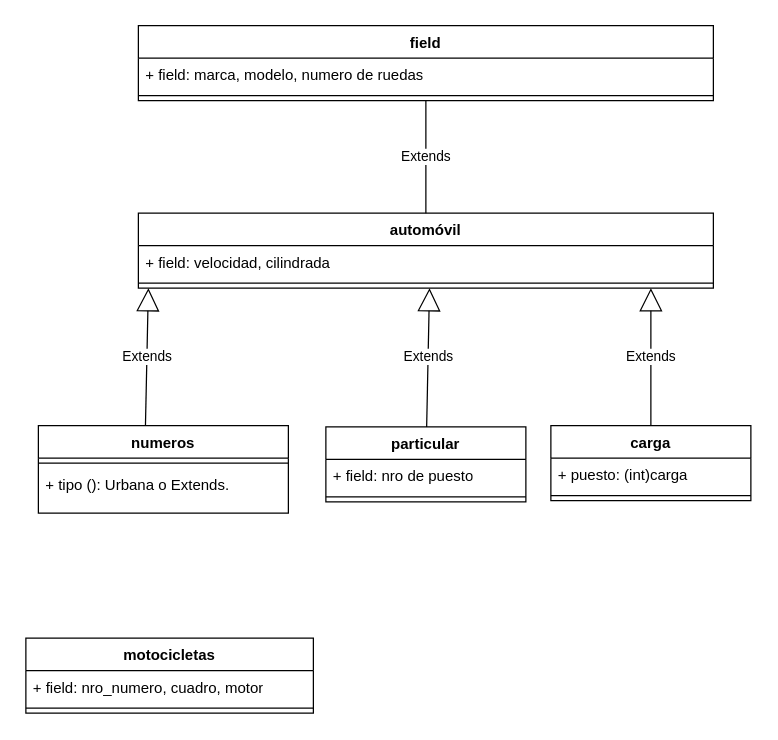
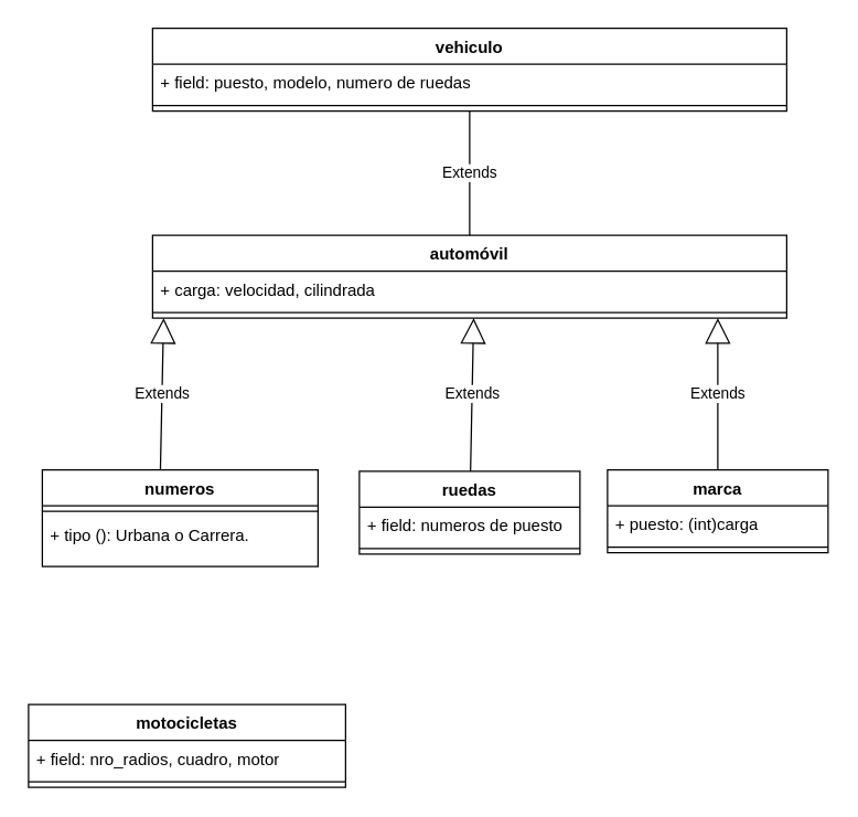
- <mxCell id="2" value="field" style="swimlane;fontStyle=1;align=center;verticalAlign=top;childLayout=stackLayout;horizontal=1;startSize=26;horizontalStack=0;resizeParent=1;resizeParentMax=0;resizeLast=0;collapsible=1;marginBottom=0;whiteSpace=wrap;html=1;" vertex="1" parent="1"><mxGeometry x="110" y="20" width="460" height="60" as="geometry" /></mxCell>
+ <mxCell id="2" value="vehiculo" style="swimlane;fontStyle=1;align=center;verticalAlign=top;childLayout=stackLayout;horizontal=1;startSize=26;horizontalStack=0;resizeParent=1;resizeParentMax=0;resizeLast=0;collapsible=1;marginBottom=0;whiteSpace=wrap;html=1;" vertex="1" parent="1"><mxGeometry x="110" y="20" width="460" height="60" as="geometry" /></mxCell>
- <mxCell id="3" value="+ field: marca, modelo, numero de ruedas" style="text;strokeColor=none;fillColor=none;align=left;verticalAlign=top;spacingLeft=4;spacingRight=4;overflow=hidden;rotatable=0;points=[[0,0.5],[1,0.5]];portConstraint=eastwest;whiteSpace=wrap;html=1;" vertex="1" parent="2"><mxGeometry y="26" width="460" height="26" as="geometry" /></mxCell>
+ <mxCell id="3" value="+ field: puesto, modelo, numero de ruedas" style="text;strokeColor=none;fillColor=none;align=left;verticalAlign=top;spacingLeft=4;spacingRight=4;overflow=hidden;rotatable=0;points=[[0,0.5],[1,0.5]];portConstraint=eastwest;whiteSpace=wrap;html=1;" vertex="1" parent="2"><mxGeometry y="26" width="460" height="26" as="geometry" /></mxCell>
- <mxCell id="6" value="+ field: velocidad, cilindrada" style="text;strokeColor=none;fillColor=none;align=left;verticalAlign=top;spacingLeft=4;spacingRight=4;overflow=hidden;rotatable=0;points=[[0,0.5],[1,0.5]];portConstraint=eastwest;whiteSpace=wrap;html=1;" vertex="1" parent="5"><mxGeometry y="26" width="460" height="26" as="geometry" /></mxCell>
+ <mxCell id="6" value="+ carga: velocidad, cilindrada" style="text;strokeColor=none;fillColor=none;align=left;verticalAlign=top;spacingLeft=4;spacingRight=4;overflow=hidden;rotatable=0;points=[[0,0.5],[1,0.5]];portConstraint=eastwest;whiteSpace=wrap;html=1;" vertex="1" parent="5"><mxGeometry y="26" width="460" height="26" as="geometry" /></mxCell>
- <mxCell id="13" value="carga" style="swimlane;fontStyle=1;align=center;verticalAlign=top;childLayout=stackLayout;horizontal=1;startSize=26;horizontalStack=0;resizeParent=1;resizeParentMax=0;resizeLast=0;collapsible=1;marginBottom=0;whiteSpace=wrap;html=1;" vertex="1" parent="1"><mxGeometry x="440" y="340" width="160" height="60" as="geometry" /></mxCell>
+ <mxCell id="13" value="marca" style="swimlane;fontStyle=1;align=center;verticalAlign=top;childLayout=stackLayout;horizontal=1;startSize=26;horizontalStack=0;resizeParent=1;resizeParentMax=0;resizeLast=0;collapsible=1;marginBottom=0;whiteSpace=wrap;html=1;" vertex="1" parent="1"><mxGeometry x="440" y="340" width="160" height="60" as="geometry" /></mxCell>
- <mxCell id="10" value="particular" style="swimlane;fontStyle=1;align=center;verticalAlign=top;childLayout=stackLayout;horizontal=1;startSize=26;horizontalStack=0;resizeParent=1;resizeParentMax=0;resizeLast=0;collapsible=1;marginBottom=0;whiteSpace=wrap;html=1;" vertex="1" parent="1"><mxGeometry x="260" y="341.04" width="160" height="60" as="geometry" /></mxCell>
+ <mxCell id="10" value="ruedas" style="swimlane;fontStyle=1;align=center;verticalAlign=top;childLayout=stackLayout;horizontal=1;startSize=26;horizontalStack=0;resizeParent=1;resizeParentMax=0;resizeLast=0;collapsible=1;marginBottom=0;whiteSpace=wrap;html=1;" vertex="1" parent="1"><mxGeometry x="260" y="341.04" width="160" height="60" as="geometry" /></mxCell>
- <mxCell id="11" value="+ field: nro de puesto" style="text;strokeColor=none;fillColor=none;align=left;verticalAlign=top;spacingLeft=4;spacingRight=4;overflow=hidden;rotatable=0;points=[[0,0.5],[1,0.5]];portConstraint=eastwest;whiteSpace=wrap;html=1;" vertex="1" parent="10"><mxGeometry y="26" width="160" height="26" as="geometry" /></mxCell>
+ <mxCell id="11" value="+ field: numeros de puesto" style="text;strokeColor=none;fillColor=none;align=left;verticalAlign=top;spacingLeft=4;spacingRight=4;overflow=hidden;rotatable=0;points=[[0,0.5],[1,0.5]];portConstraint=eastwest;whiteSpace=wrap;html=1;" vertex="1" parent="10"><mxGeometry y="26" width="160" height="26" as="geometry" /></mxCell>
- <mxCell id="20" value="+ tipo ():&amp;nbsp;Urbana o Extends." style="text;strokeColor=none;fillColor=none;align=left;verticalAlign=top;spacingLeft=4;spacingRight=4;overflow=hidden;rotatable=0;points=[[0,0.5],[1,0.5]];portConstraint=eastwest;whiteSpace=wrap;html=1;" vertex="1" parent="18"><mxGeometry y="34" width="200" height="36" as="geometry" /></mxCell>
+ <mxCell id="20" value="+ tipo ():&amp;nbsp;Urbana o Carrera." style="text;strokeColor=none;fillColor=none;align=left;verticalAlign=top;spacingLeft=4;spacingRight=4;overflow=hidden;rotatable=0;points=[[0,0.5],[1,0.5]];portConstraint=eastwest;whiteSpace=wrap;html=1;" vertex="1" parent="18"><mxGeometry y="34" width="200" height="36" as="geometry" /></mxCell>
- <mxCell id="22" value="+ field: nro_numero, cuadro, motor" style="text;strokeColor=none;fillColor=none;align=left;verticalAlign=top;spacingLeft=4;spacingRight=4;overflow=hidden;rotatable=0;points=[[0,0.5],[1,0.5]];portConstraint=eastwest;whiteSpace=wrap;html=1;" vertex="1" parent="21"><mxGeometry y="26" width="230" height="26" as="geometry" /></mxCell>
+ <mxCell id="22" value="+ field: nro_radios, cuadro, motor" style="text;strokeColor=none;fillColor=none;align=left;verticalAlign=top;spacingLeft=4;spacingRight=4;overflow=hidden;rotatable=0;points=[[0,0.5],[1,0.5]];portConstraint=eastwest;whiteSpace=wrap;html=1;" vertex="1" parent="21"><mxGeometry y="26" width="230" height="26" as="geometry" /></mxCell>
